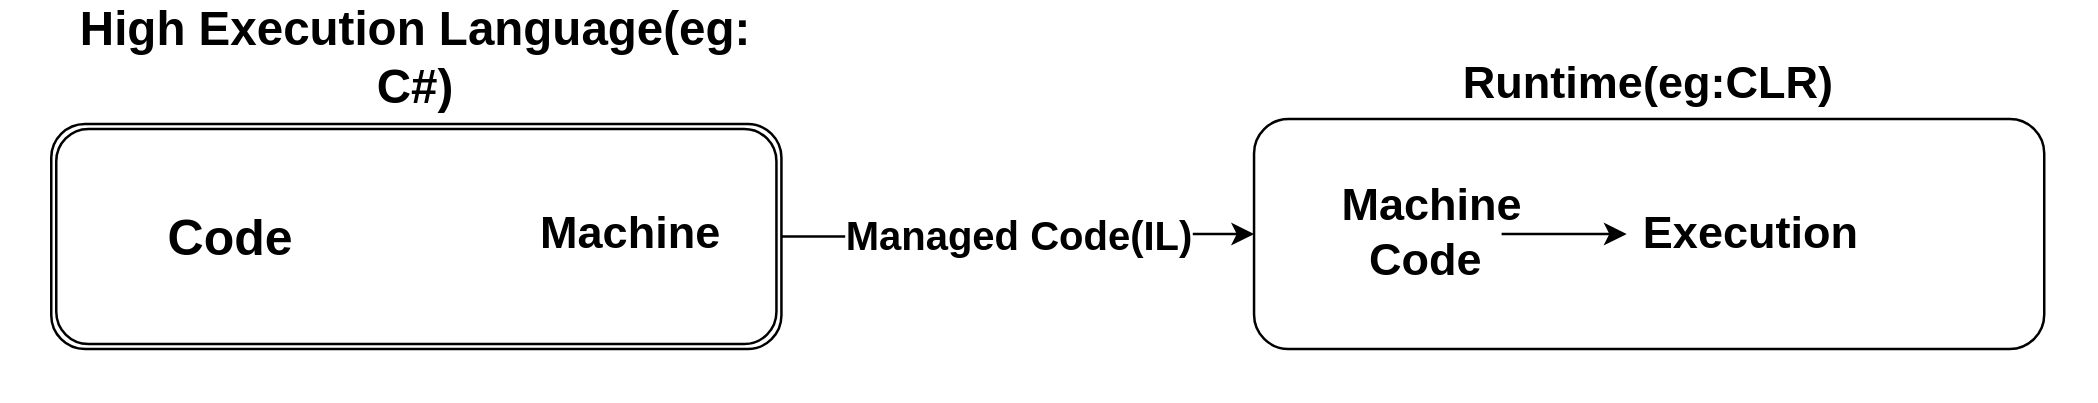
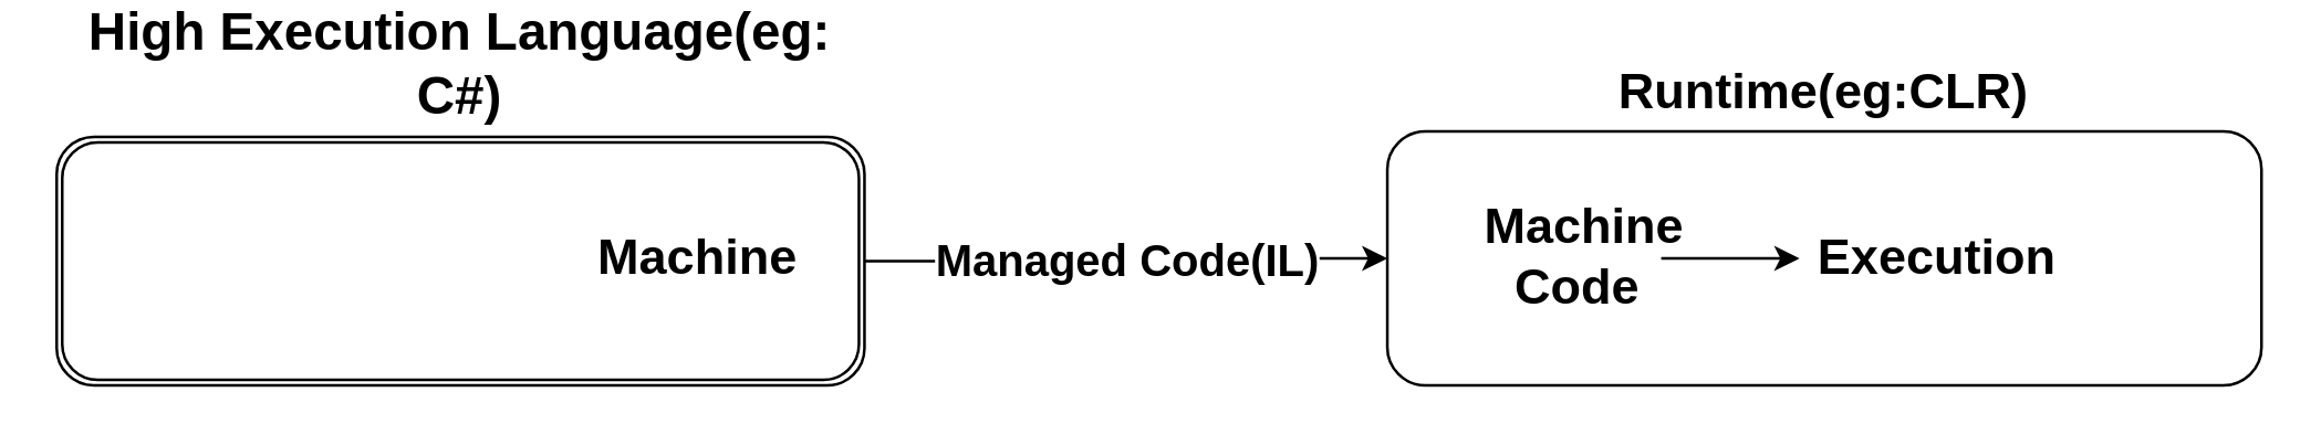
- <mxCell id="4" value="Code" style="text;strokeColor=none;align=center;fillColor=none;html=1;verticalAlign=middle;whiteSpace=wrap;rounded=0;fontStyle=1;fontSize=20;" vertex="1" parent="1"><mxGeometry x="62" y="52" width="60" height="30" as="geometry" /></mxCell>
